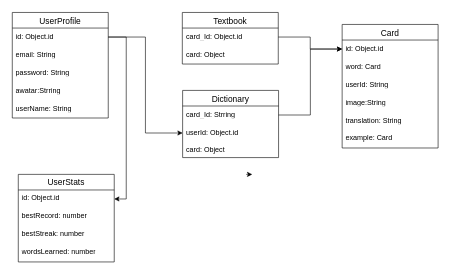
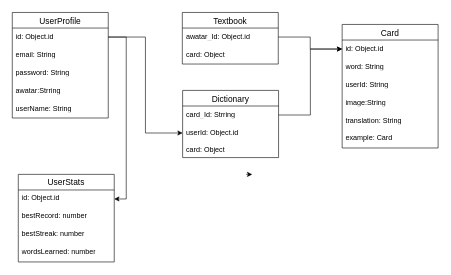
- <mxCell id="3" value="card_Id: Object.id" style="text;strokeColor=none;fillColor=none;spacingLeft=4;spacingRight=4;overflow=hidden;rotatable=0;points=[[0,0.5],[1,0.5]];portConstraint=eastwest;fontSize=12;whiteSpace=wrap;html=1;" parent="2" vertex="1"><mxGeometry y="26" width="160" height="30" as="geometry" /></mxCell>
+ <mxCell id="3" value="awatar_Id: Object.id" style="text;strokeColor=none;fillColor=none;spacingLeft=4;spacingRight=4;overflow=hidden;rotatable=0;points=[[0,0.5],[1,0.5]];portConstraint=eastwest;fontSize=12;whiteSpace=wrap;html=1;" parent="2" vertex="1"><mxGeometry y="26" width="160" height="30" as="geometry" /></mxCell>
- <mxCell id="13" value="word: Card" style="text;strokeColor=none;fillColor=none;spacingLeft=4;spacingRight=4;overflow=hidden;rotatable=0;points=[[0,0.5],[1,0.5]];portConstraint=eastwest;fontSize=12;whiteSpace=wrap;html=1;" parent="11" vertex="1"><mxGeometry y="56" width="160" height="30" as="geometry" /></mxCell>
+ <mxCell id="13" value="word: String" style="text;strokeColor=none;fillColor=none;spacingLeft=4;spacingRight=4;overflow=hidden;rotatable=0;points=[[0,0.5],[1,0.5]];portConstraint=eastwest;fontSize=12;whiteSpace=wrap;html=1;" parent="11" vertex="1"><mxGeometry y="56" width="160" height="30" as="geometry" /></mxCell>
